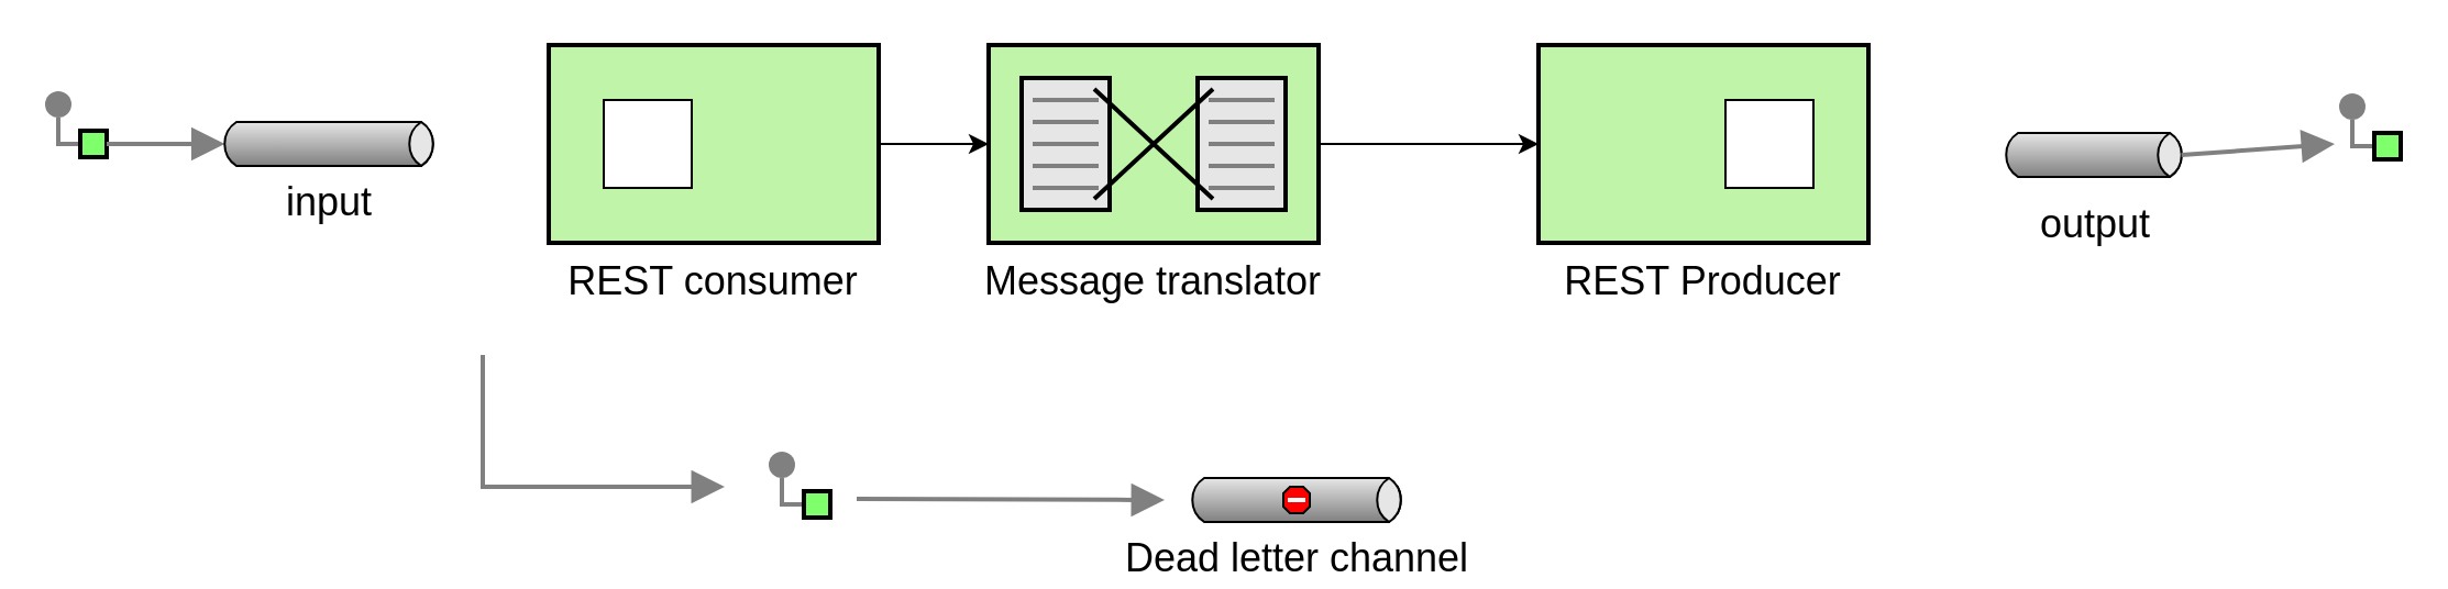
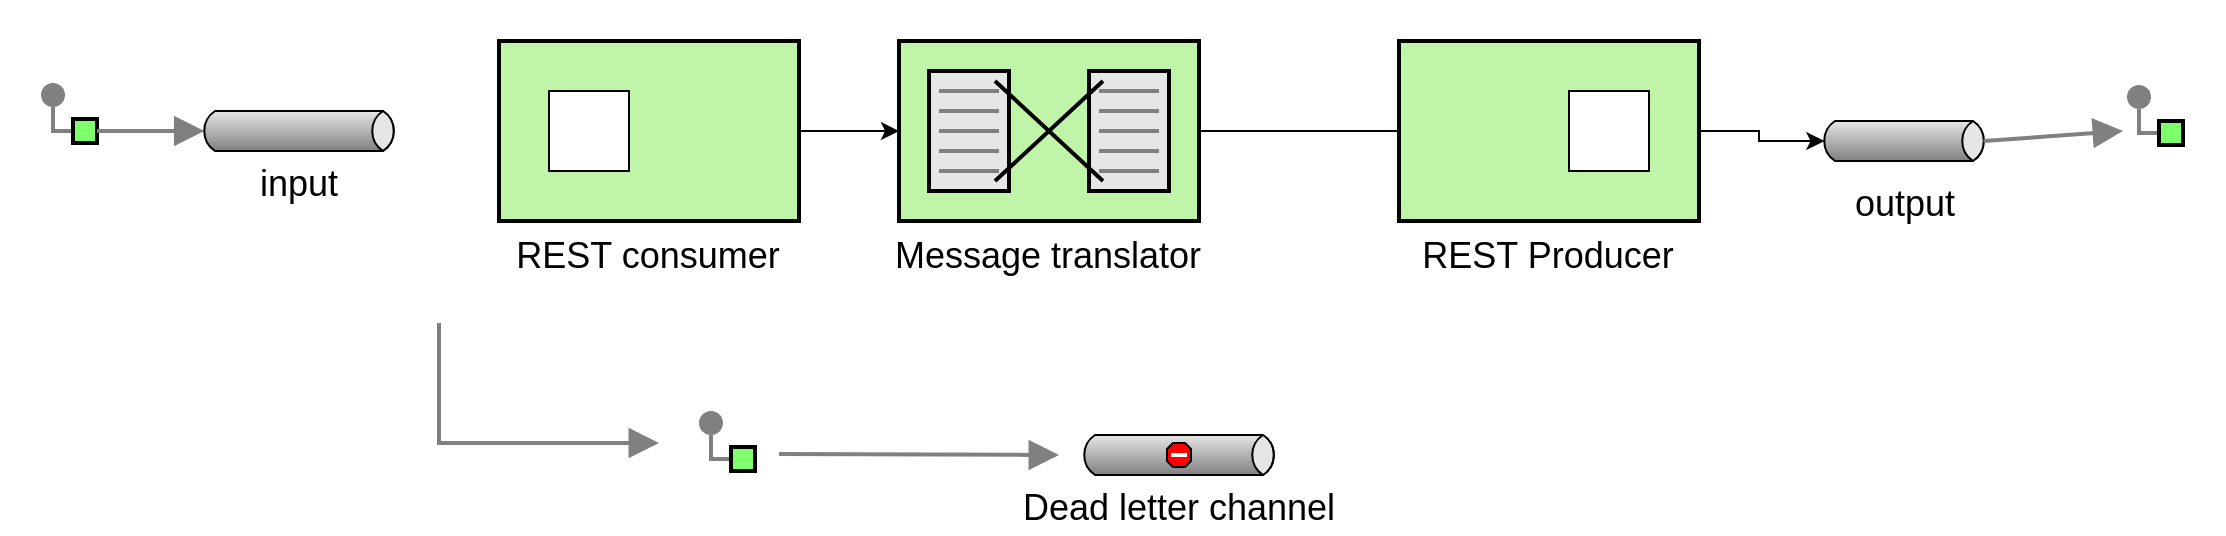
- <mxCell id="9" style="edgeStyle=orthogonalEdgeStyle;rounded=0;orthogonalLoop=1;jettySize=auto;html=1;entryX=0;entryY=0.5;entryDx=0;entryDy=0;fontSize=18;" edge="1" parent="1" source="10" target="18"><mxGeometry relative="1" as="geometry" /></mxCell>
+ <mxCell id="9" style="edgeStyle=orthogonalEdgeStyle;rounded=0;orthogonalLoop=1;jettySize=auto;html=1;entryX=0;entryY=0.5;entryDx=0;entryDy=0;fontSize=18;endArrow=none;" edge="1" parent="1" source="10" target="18"><mxGeometry relative="1" as="geometry" /></mxCell>
+ <mxCell id="17" style="edgeStyle=orthogonalEdgeStyle;rounded=0;orthogonalLoop=1;jettySize=auto;html=1;entryX=0;entryY=0.5;entryDx=2.7;entryDy=0;entryPerimeter=0;fontSize=18;" edge="1" parent="1" source="18" target="11"><mxGeometry relative="1" as="geometry" /></mxCell>
